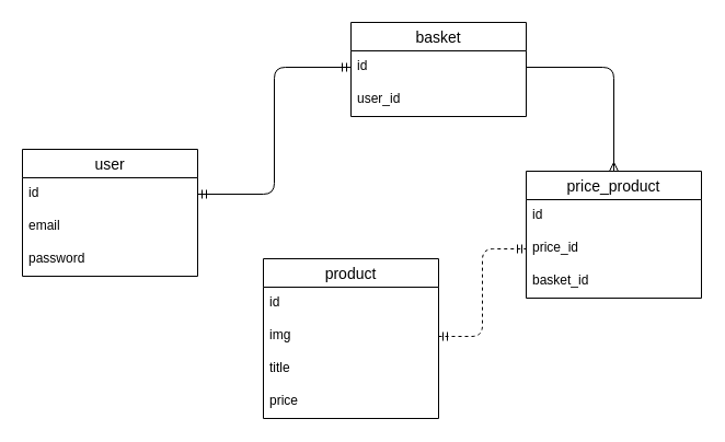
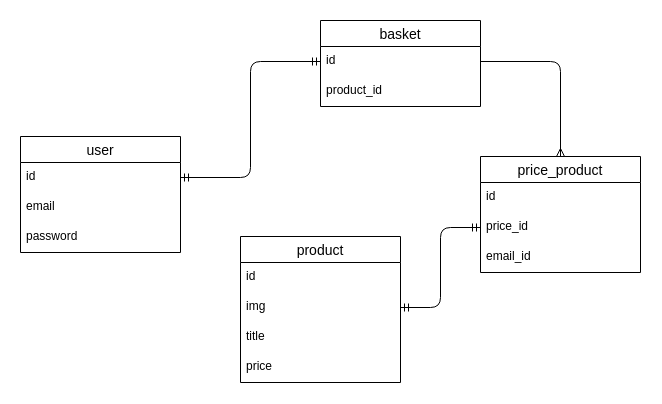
- <mxCell id="8" value="user_id" style="text;strokeColor=none;fillColor=none;spacingLeft=4;spacingRight=4;overflow=hidden;rotatable=0;points=[[0,0.5],[1,0.5]];portConstraint=eastwest;fontSize=12;whiteSpace=wrap;html=1;" vertex="1" parent="6"><mxGeometry y="56" width="160" height="30" as="geometry" /></mxCell>
+ <mxCell id="8" value="product_id" style="text;strokeColor=none;fillColor=none;spacingLeft=4;spacingRight=4;overflow=hidden;rotatable=0;points=[[0,0.5],[1,0.5]];portConstraint=eastwest;fontSize=12;whiteSpace=wrap;html=1;" vertex="1" parent="6"><mxGeometry y="56" width="160" height="30" as="geometry" /></mxCell>
- <mxCell id="18" value="basket_id" style="text;strokeColor=none;fillColor=none;spacingLeft=4;spacingRight=4;overflow=hidden;rotatable=0;points=[[0,0.5],[1,0.5]];portConstraint=eastwest;fontSize=12;whiteSpace=wrap;html=1;" vertex="1" parent="15"><mxGeometry y="86" width="160" height="30" as="geometry" /></mxCell>
+ <mxCell id="18" value="email_id" style="text;strokeColor=none;fillColor=none;spacingLeft=4;spacingRight=4;overflow=hidden;rotatable=0;points=[[0,0.5],[1,0.5]];portConstraint=eastwest;fontSize=12;whiteSpace=wrap;html=1;" vertex="1" parent="15"><mxGeometry y="86" width="160" height="30" as="geometry" /></mxCell>
- <mxCell id="20" style="edgeStyle=orthogonalEdgeStyle;rounded=1;orthogonalLoop=1;jettySize=auto;html=1;exitX=1;exitY=0.5;exitDx=0;exitDy=0;entryX=0;entryY=0.5;entryDx=0;entryDy=0;startArrow=ERmandOne;startFill=0;endArrow=ERmandOne;endFill=0;dashed=1;" edge="1" parent="1" source="12" target="17"><mxGeometry relative="1" as="geometry" /></mxCell>
+ <mxCell id="20" style="edgeStyle=orthogonalEdgeStyle;rounded=1;orthogonalLoop=1;jettySize=auto;html=1;exitX=1;exitY=0.5;exitDx=0;exitDy=0;entryX=0;entryY=0.5;entryDx=0;entryDy=0;startArrow=ERmandOne;startFill=0;endArrow=ERmandOne;endFill=0;" edge="1" parent="1" source="12" target="17"><mxGeometry relative="1" as="geometry" /></mxCell>
